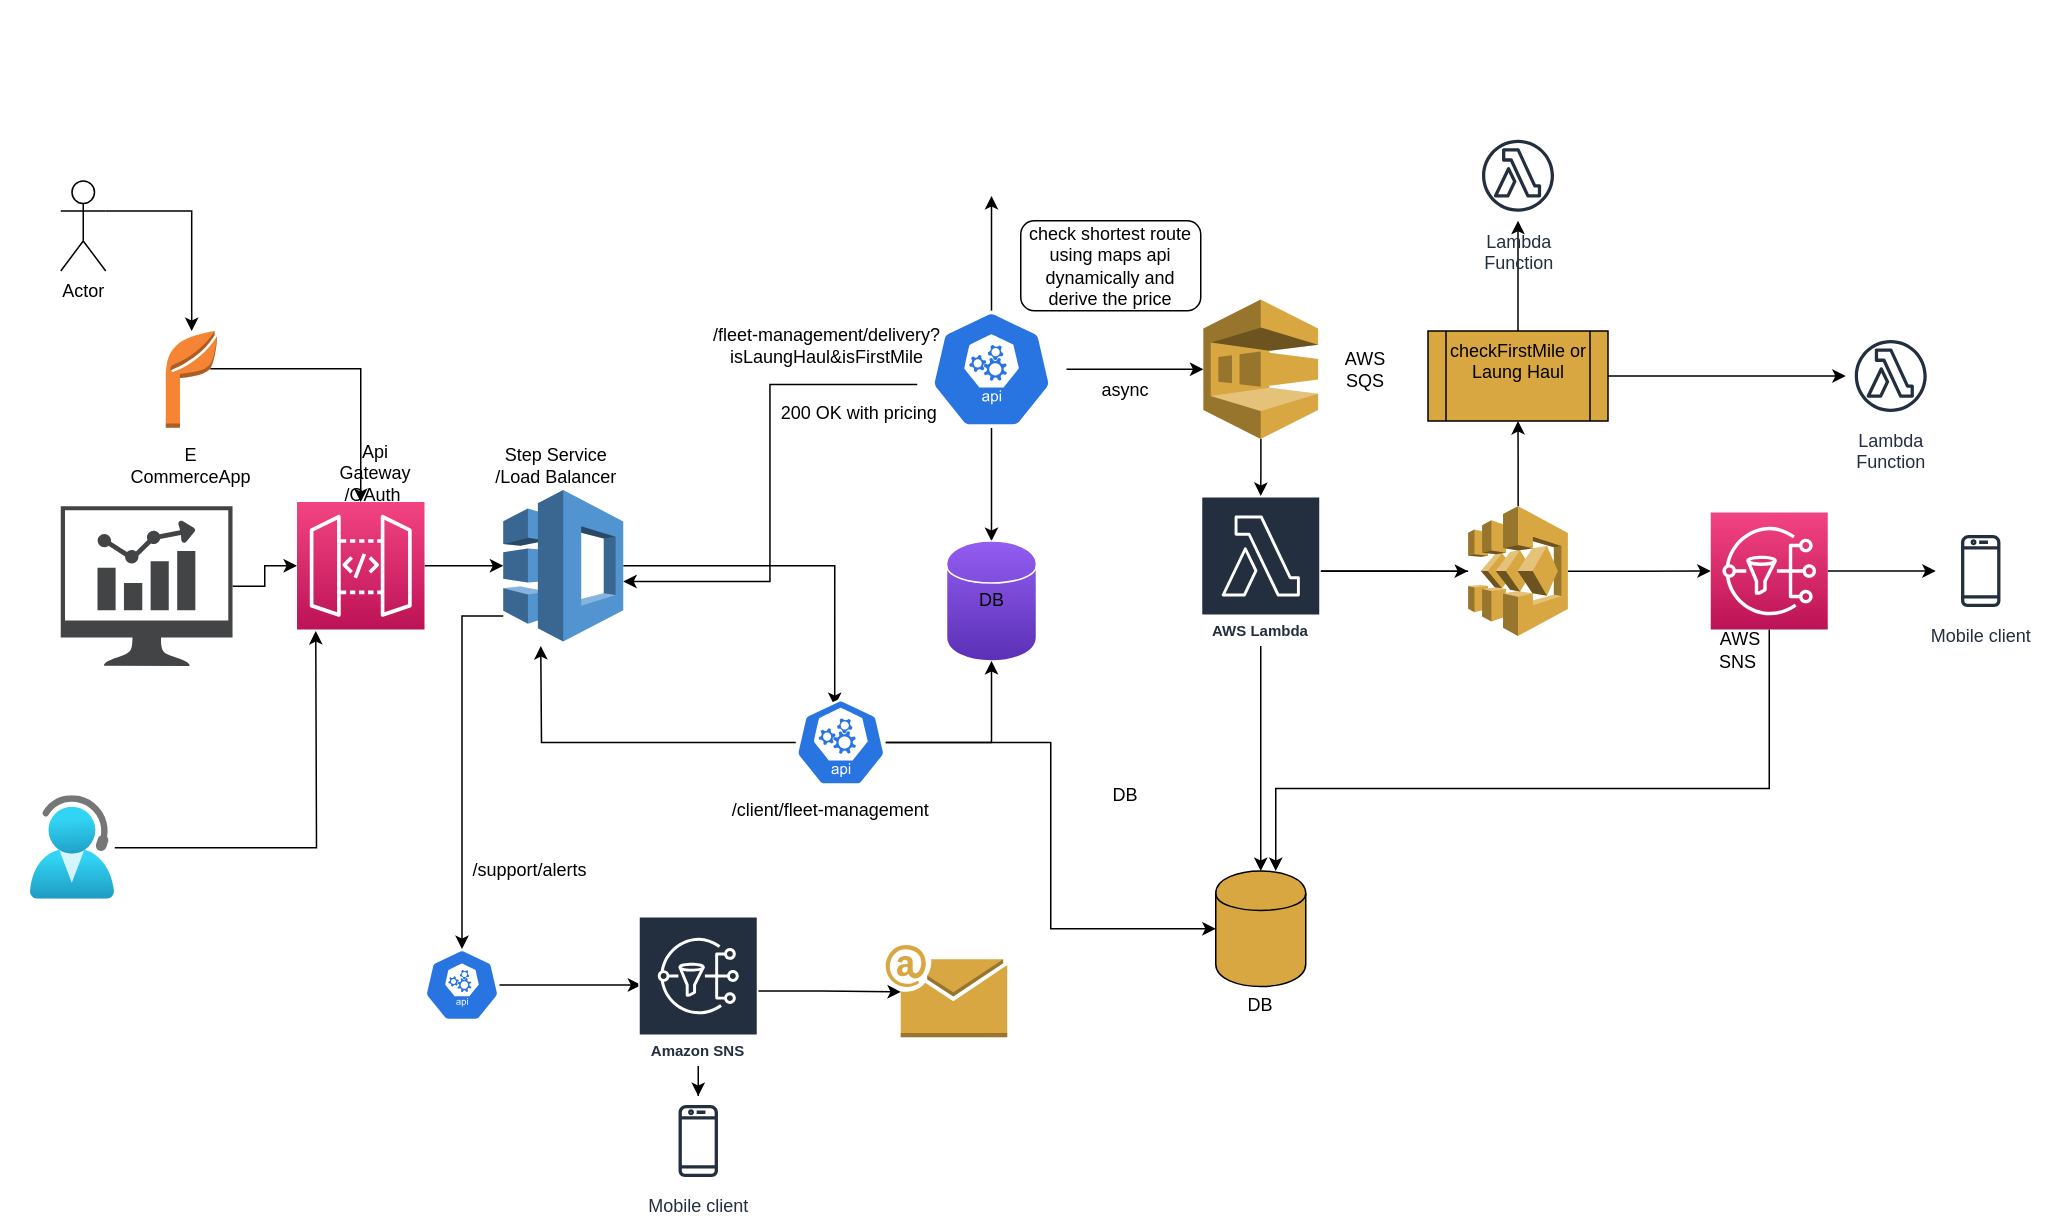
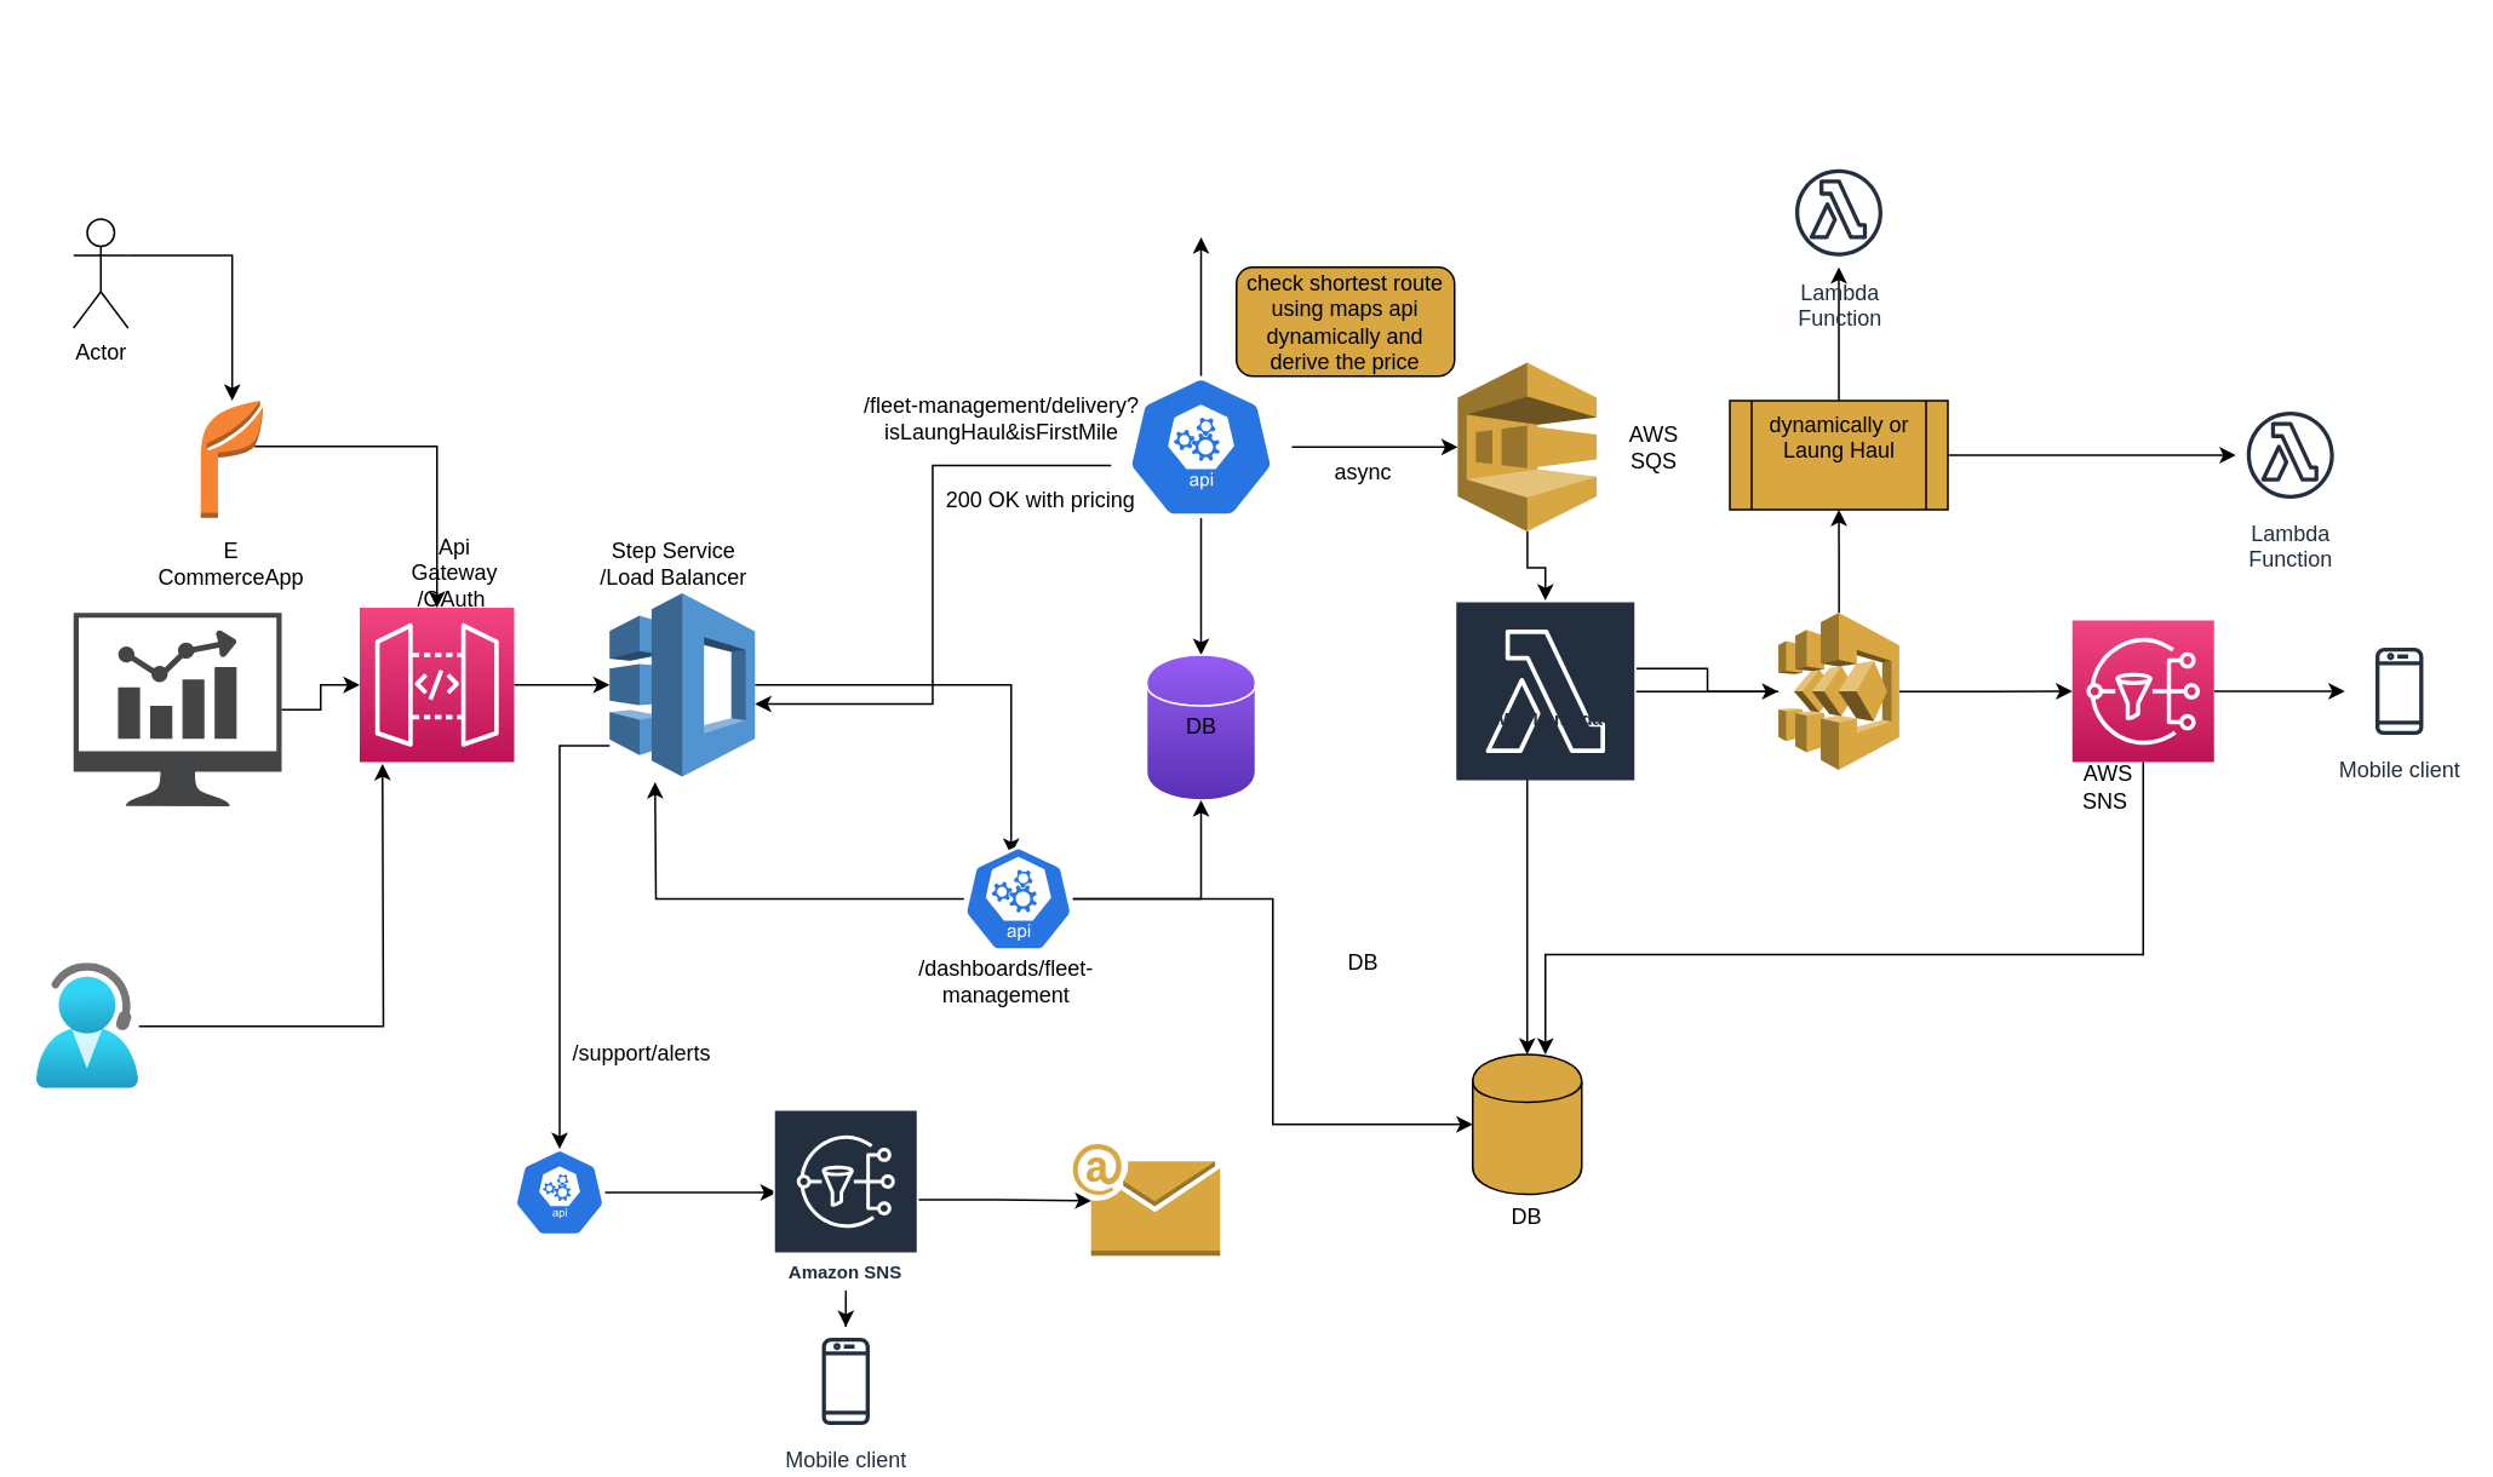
- <mxCell id="45" value="check shortest route using maps api dynamically and derive the price" style="rounded=1;whiteSpace=wrap;html=1;" vertex="1" parent="1"><mxGeometry x="680" y="146.5" width="120" height="60" as="geometry" /></mxCell>
+ <mxCell id="45" value="check shortest route using maps api dynamically and derive the price" style="rounded=1;whiteSpace=wrap;html=1;fillColor=#d9a741;" vertex="1" parent="1"><mxGeometry x="680" y="146.5" width="120" height="60" as="geometry" /></mxCell>
- <mxCell id="44" value="checkFirstMile or Laung Haul" style="shape=process;whiteSpace=wrap;html=1;backgroundOutline=1;dashed=0;verticalAlign=top;fillColor=#D9A741;" vertex="1" parent="1"><mxGeometry x="951.5" y="220" width="120" height="60" as="geometry" /></mxCell>
+ <mxCell id="44" value="dynamically or Laung Haul" style="shape=process;whiteSpace=wrap;html=1;backgroundOutline=1;dashed=0;verticalAlign=top;fillColor=#D9A741;" vertex="1" parent="1"><mxGeometry x="951.5" y="220" width="120" height="60" as="geometry" /></mxCell>
- <mxCell id="35" value="AWS Lambda" style="outlineConnect=0;fontColor=#232F3E;gradientColor=none;strokeColor=#ffffff;fillColor=#232F3E;dashed=0;verticalLabelPosition=middle;verticalAlign=bottom;align=center;html=1;whiteSpace=wrap;fontSize=10;fontStyle=1;spacing=3;shape=mxgraph.aws4.productIcon;prIcon=mxgraph.aws4.lambda;" vertex="1" parent="1"><mxGeometry x="800" y="330" width="80" height="100" as="geometry" /></mxCell>
+ <mxCell id="35" value="AWS Lambda" style="outlineConnect=0;fontColor=#232F3E;gradientColor=none;strokeColor=#ffffff;fillColor=#232F3E;dashed=0;verticalLabelPosition=middle;verticalAlign=bottom;align=center;html=1;whiteSpace=wrap;fontSize=10;fontStyle=1;spacing=3;shape=mxgraph.aws4.productIcon;prIcon=mxgraph.aws4.lambda;" vertex="1" parent="1"><mxGeometry x="800" y="330" width="100" height="75" as="geometry" /></mxCell>
- <mxCell id="54" value="/client/fleet-management" style="text;html=1;strokeColor=none;fillColor=none;align=center;verticalAlign=middle;whiteSpace=wrap;rounded=0;" vertex="1" parent="1"><mxGeometry x="475.5" y="530" width="155" height="20" as="geometry" /></mxCell>
+ <mxCell id="54" value="/dashboards/fleet-management" style="text;html=1;strokeColor=none;fillColor=none;align=center;verticalAlign=middle;whiteSpace=wrap;rounded=0;" vertex="1" parent="1"><mxGeometry x="475.5" y="530" width="155" height="20" as="geometry" /></mxCell>
